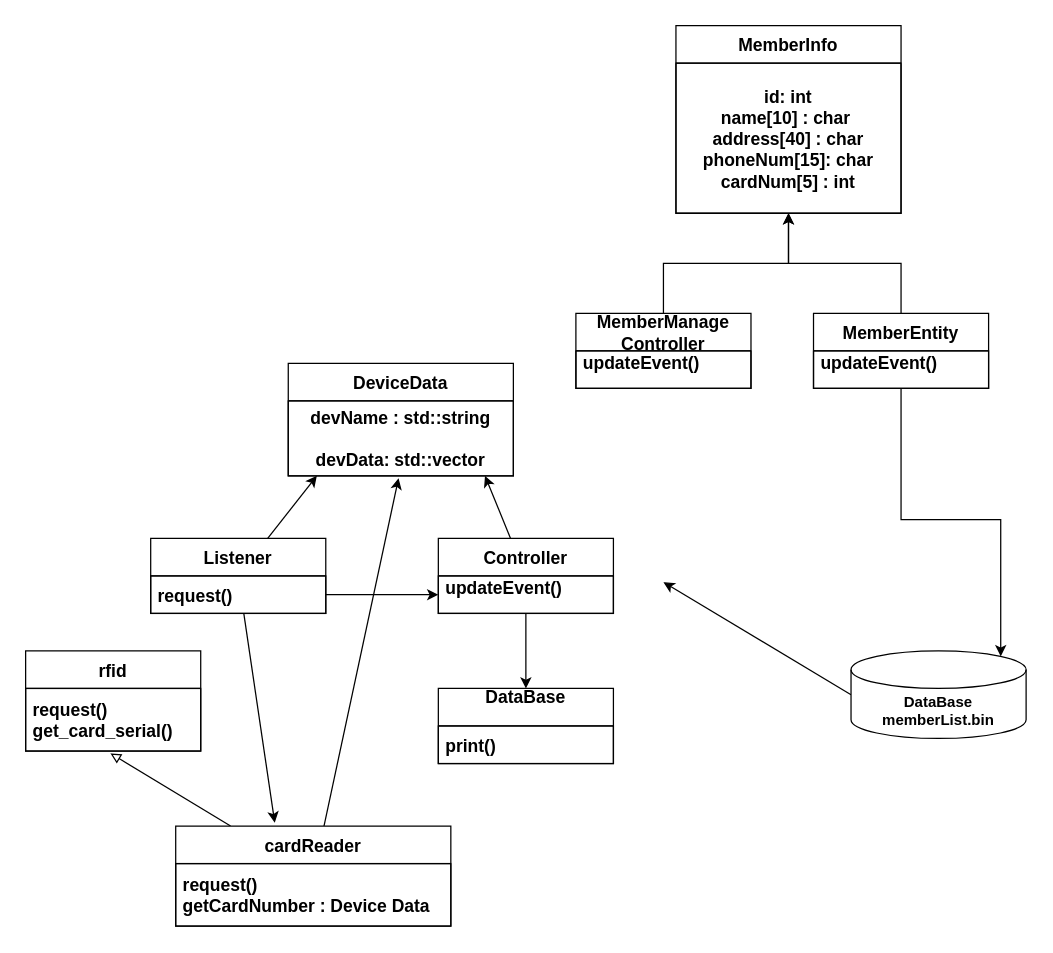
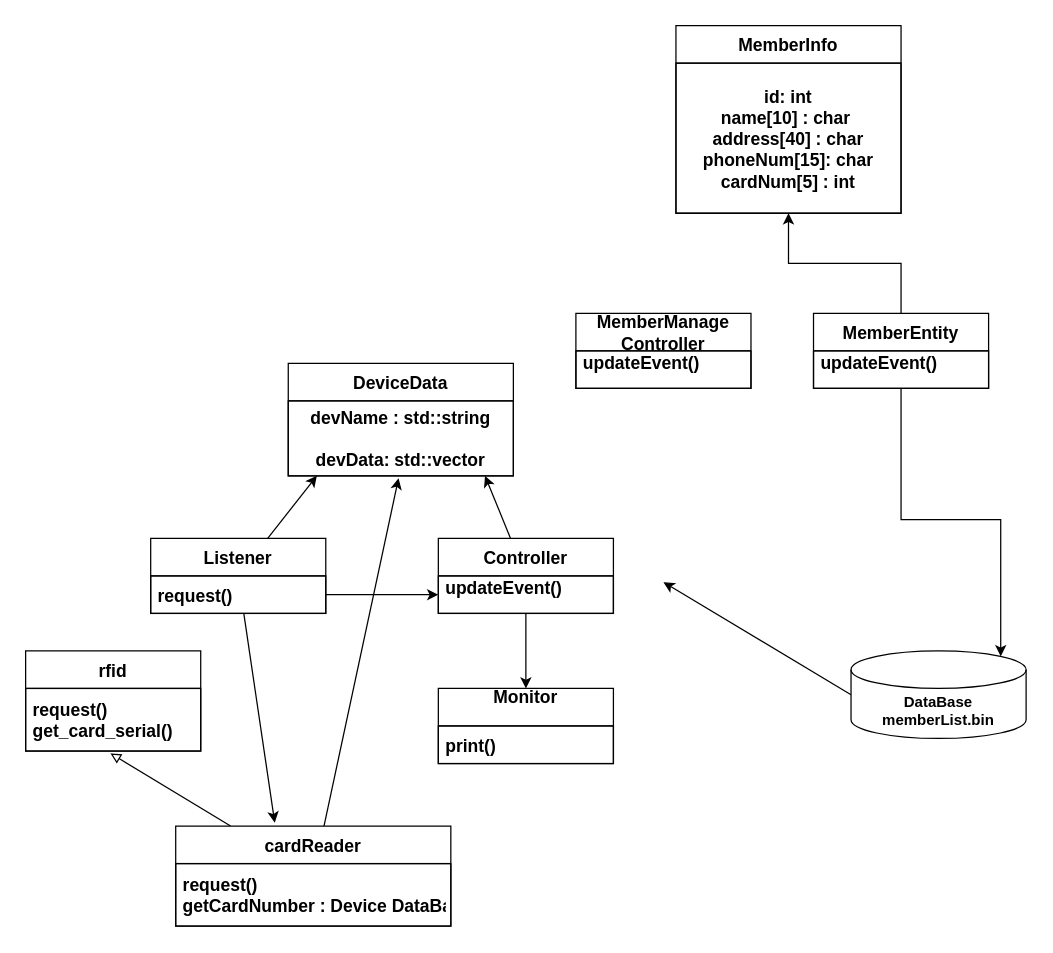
- <mxCell id="29" style="edgeStyle=orthogonalEdgeStyle;rounded=0;html=1;strokeColor=#000000;" edge="1" parent="1" source="30" target="23"><mxGeometry relative="1" as="geometry" /></mxCell>
- <mxCell id="8" value="DataBase&#10;" style="swimlane;fontStyle=1;childLayout=stackLayout;horizontal=1;startSize=30;horizontalStack=0;resizeParent=1;resizeParentMax=0;resizeLast=0;collapsible=1;marginBottom=0;fontColor=#000000;strokeColor=#000000;gradientColor=#ffffff;fillColor=#FFFFFF;fontSize=14;" parent="1" vertex="1"><mxGeometry x="350" y="550" width="140" height="60" as="geometry" /></mxCell>
+ <mxCell id="8" value="Monitor&#10;" style="swimlane;fontStyle=1;childLayout=stackLayout;horizontal=1;startSize=30;horizontalStack=0;resizeParent=1;resizeParentMax=0;resizeLast=0;collapsible=1;marginBottom=0;fontColor=#000000;strokeColor=#000000;gradientColor=#ffffff;fillColor=#FFFFFF;fontSize=14;" parent="1" vertex="1"><mxGeometry x="350" y="550" width="140" height="60" as="geometry" /></mxCell>
- <mxCell id="20" value="request()&#10;getCardNumber : Device Data" style="text;strokeColor=#000000;fillColor=none;align=left;verticalAlign=middle;spacingLeft=4;spacingRight=4;overflow=hidden;points=[[0,0.5],[1,0.5]];portConstraint=eastwest;rotatable=0;fontColor=#000000;fontStyle=1;fontSize=14;" parent="19" vertex="1"><mxGeometry y="30" width="220" height="50" as="geometry" /></mxCell>
+ <mxCell id="20" value="request()&#10;getCardNumber : Device DataBase" style="text;strokeColor=#000000;fillColor=none;align=left;verticalAlign=middle;spacingLeft=4;spacingRight=4;overflow=hidden;points=[[0,0.5],[1,0.5]];portConstraint=eastwest;rotatable=0;fontColor=#000000;fontStyle=1;fontSize=14;" parent="19" vertex="1"><mxGeometry y="30" width="220" height="50" as="geometry" /></mxCell>
